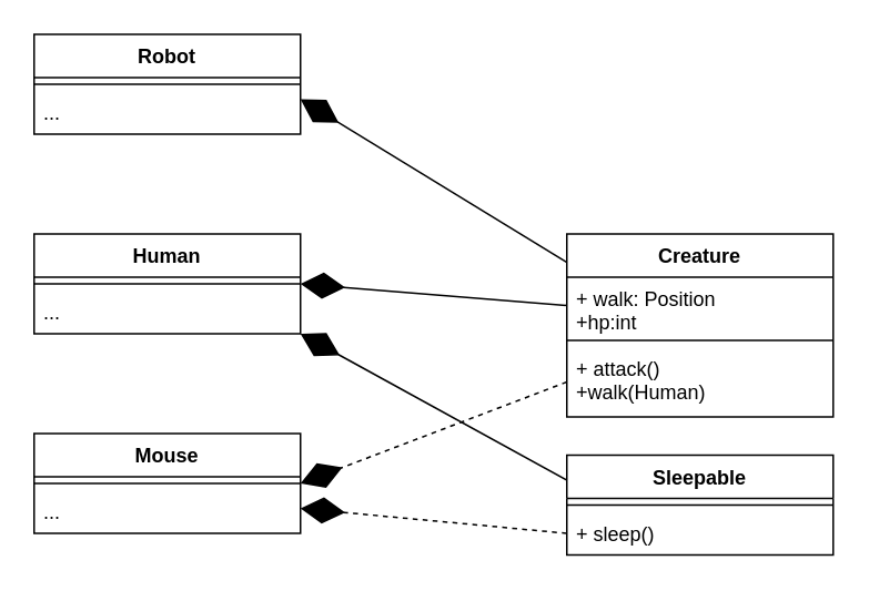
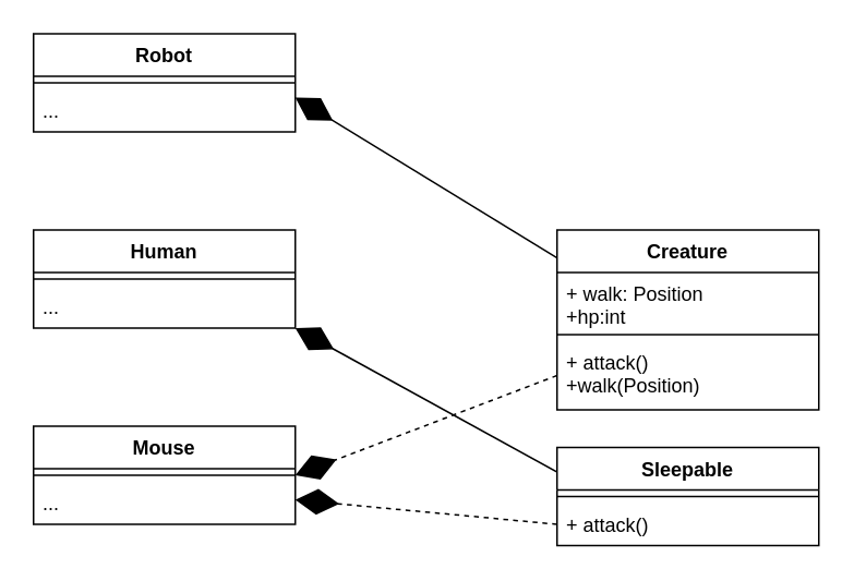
- <mxCell id="17" value="" style="endArrow=diamondThin;endFill=1;endSize=24;html=1;rounded=0;entryX=1;entryY=0.5;entryDx=0;entryDy=0;exitX=0;exitY=0.5;exitDx=0;exitDy=0;" edge="1" parent="1" source="14" target="5"><mxGeometry width="160" relative="1" as="geometry"><mxPoint x="220" y="50" as="sourcePoint" /><mxPoint x="380" y="50" as="targetPoint" /></mxGeometry></mxCell>
- <mxCell id="16" value="&lt;div&gt;+ attack()&lt;/div&gt;&lt;div&gt;+walk(Human)&lt;/div&gt;" style="text;strokeColor=none;fillColor=none;align=left;verticalAlign=top;spacingLeft=4;spacingRight=4;overflow=hidden;rotatable=0;points=[[0,0.5],[1,0.5]];portConstraint=eastwest;whiteSpace=wrap;html=1;" vertex="1" parent="13"><mxGeometry y="68" width="160" height="42" as="geometry" /></mxCell>
+ <mxCell id="16" value="&lt;div&gt;+ attack()&lt;/div&gt;&lt;div&gt;+walk(Position)&lt;/div&gt;" style="text;strokeColor=none;fillColor=none;align=left;verticalAlign=top;spacingLeft=4;spacingRight=4;overflow=hidden;rotatable=0;points=[[0,0.5],[1,0.5]];portConstraint=eastwest;whiteSpace=wrap;html=1;" vertex="1" parent="13"><mxGeometry y="68" width="160" height="42" as="geometry" /></mxCell>
- <mxCell id="4" value="+ sleep()" style="text;strokeColor=none;fillColor=none;align=left;verticalAlign=top;spacingLeft=4;spacingRight=4;overflow=hidden;rotatable=0;points=[[0,0.5],[1,0.5]];portConstraint=eastwest;whiteSpace=wrap;html=1;" vertex="1" parent="2"><mxGeometry y="34" width="160" height="26" as="geometry" /></mxCell>
+ <mxCell id="4" value="+ attack()" style="text;strokeColor=none;fillColor=none;align=left;verticalAlign=top;spacingLeft=4;spacingRight=4;overflow=hidden;rotatable=0;points=[[0,0.5],[1,0.5]];portConstraint=eastwest;whiteSpace=wrap;html=1;" vertex="1" parent="2"><mxGeometry y="34" width="160" height="26" as="geometry" /></mxCell>
